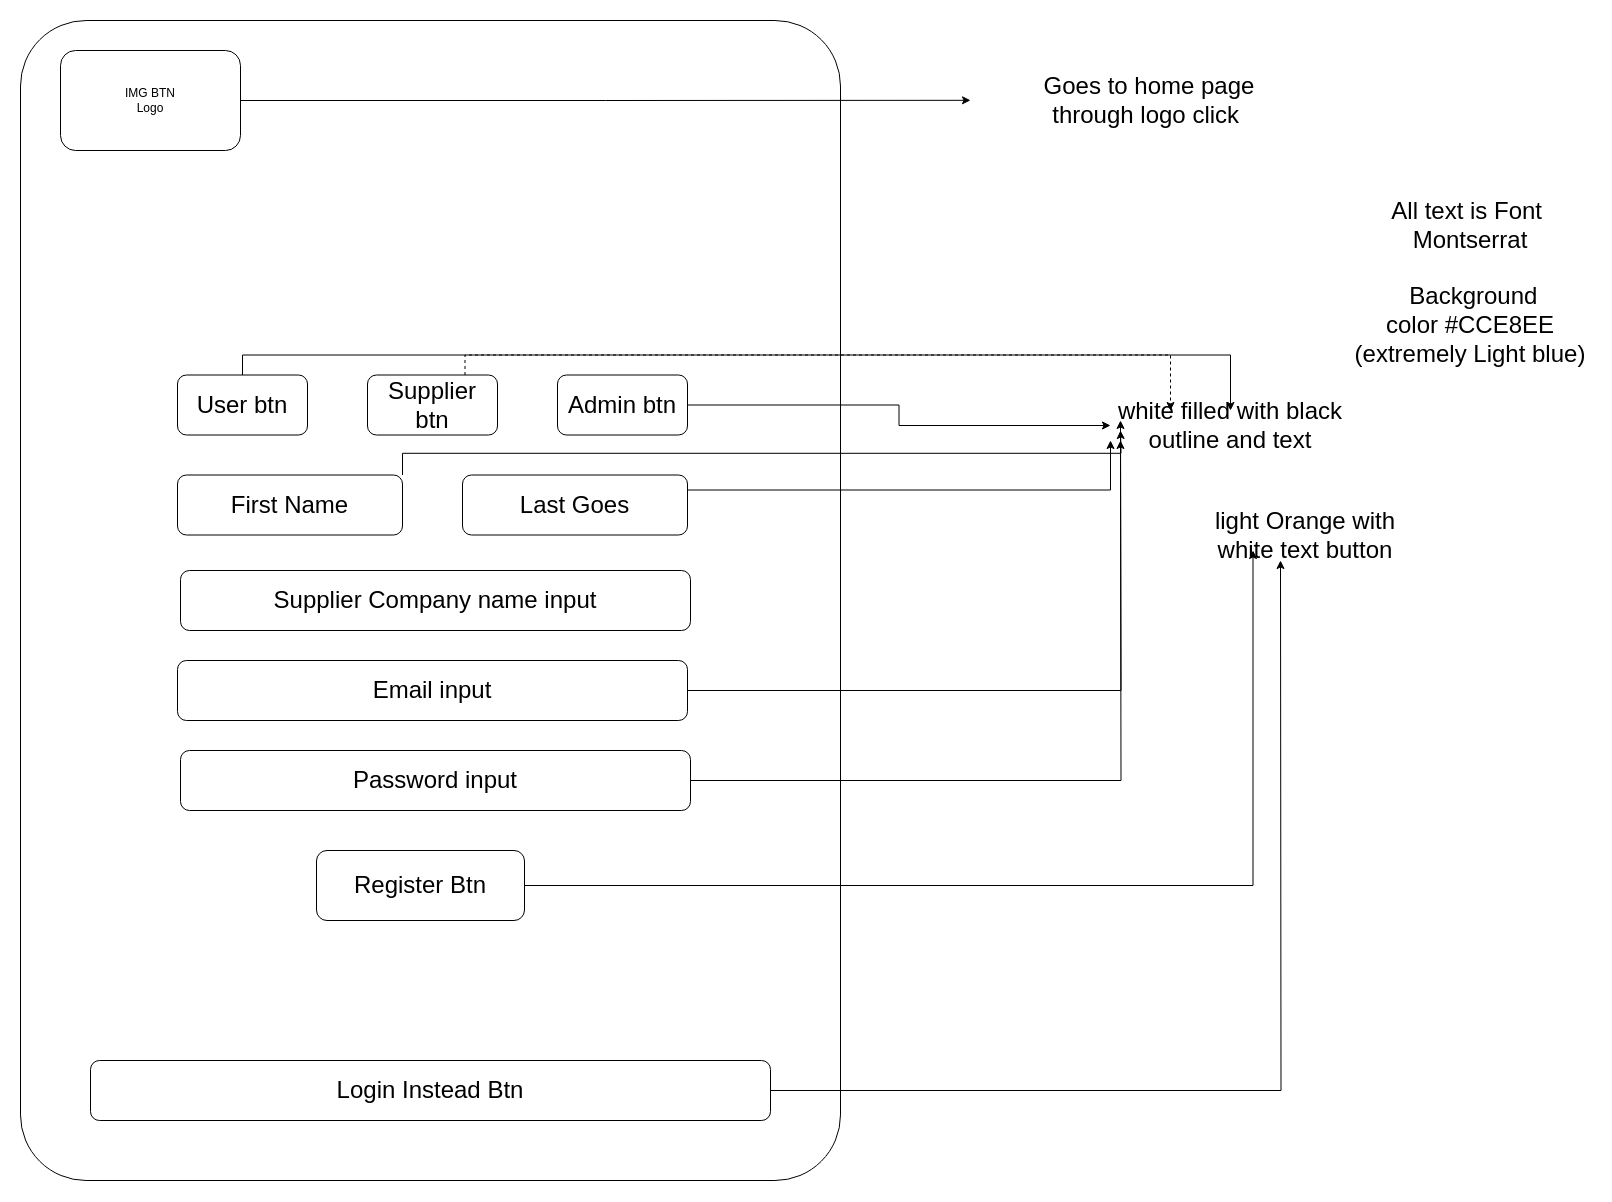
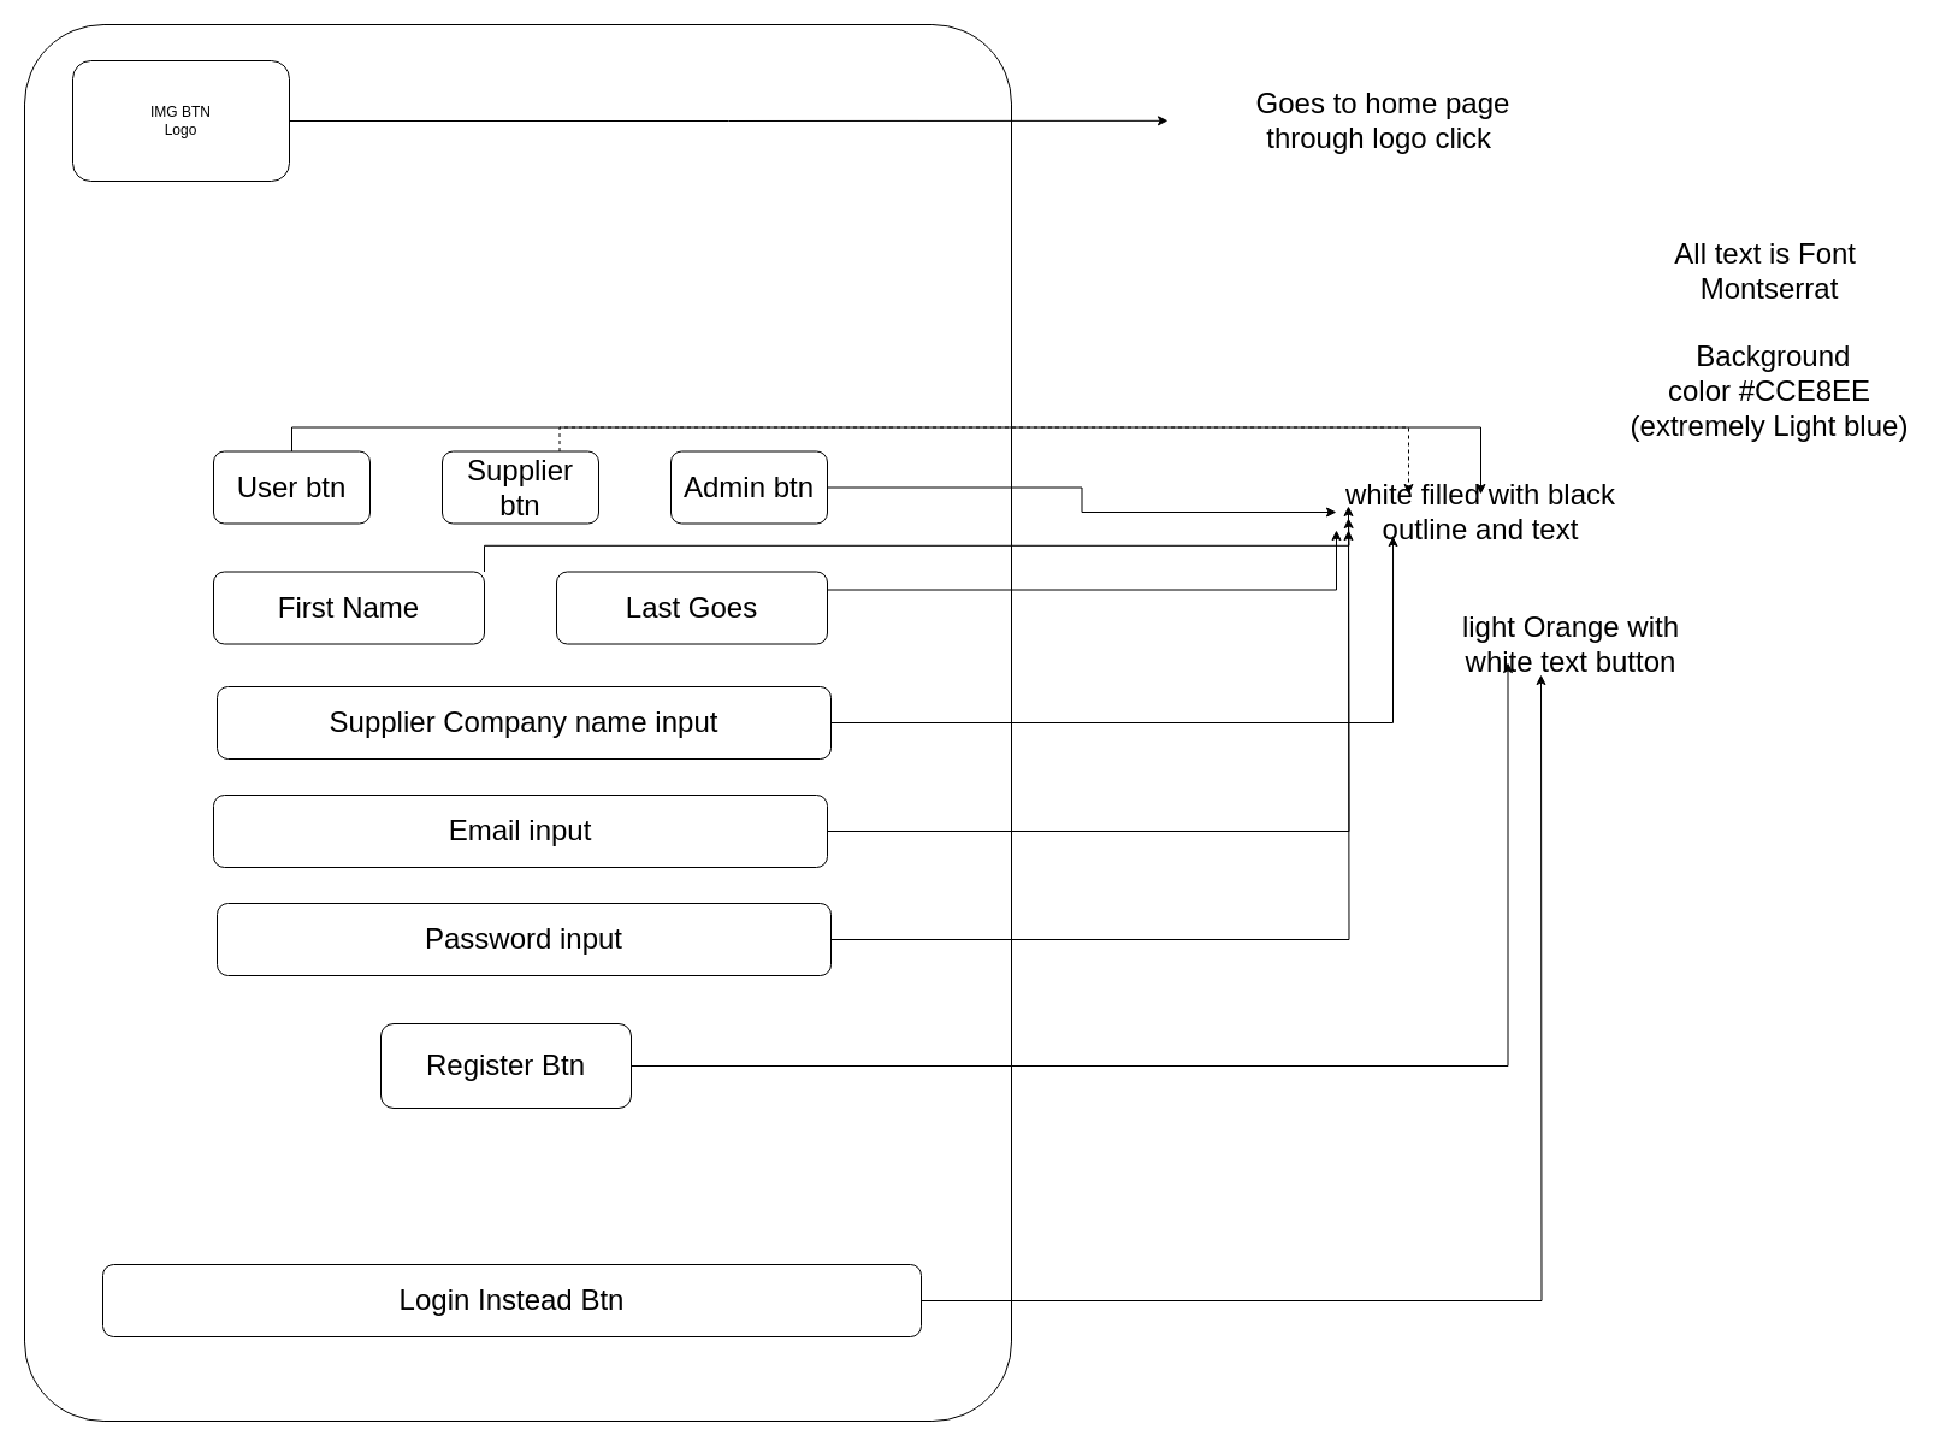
+ <mxCell id="29" style="edgeStyle=orthogonalEdgeStyle;rounded=0;orthogonalLoop=1;jettySize=auto;html=1;exitX=1;exitY=0.5;exitDx=0;exitDy=0;entryX=0.196;entryY=1.167;entryDx=0;entryDy=0;entryPerimeter=0;" edge="1" parent="1" source="28" target="3"><mxGeometry relative="1" as="geometry" /></mxCell>
- <mxCell id="12" value="&lt;font style=&quot;font-size: 24px;&quot;&gt;Login Instead Btn&lt;/font&gt;" style="rounded=1;whiteSpace=wrap;html=1;" vertex="1" parent="1"><mxGeometry x="90" y="1060" width="680" height="60" as="geometry" /></mxCell>
+ <mxCell id="12" value="&lt;font style=&quot;font-size: 24px;&quot;&gt;Login Instead Btn&lt;/font&gt;" style="rounded=1;whiteSpace=wrap;html=1;" vertex="1" parent="1"><mxGeometry x="85" y="1050" width="680" height="60" as="geometry" /></mxCell>
